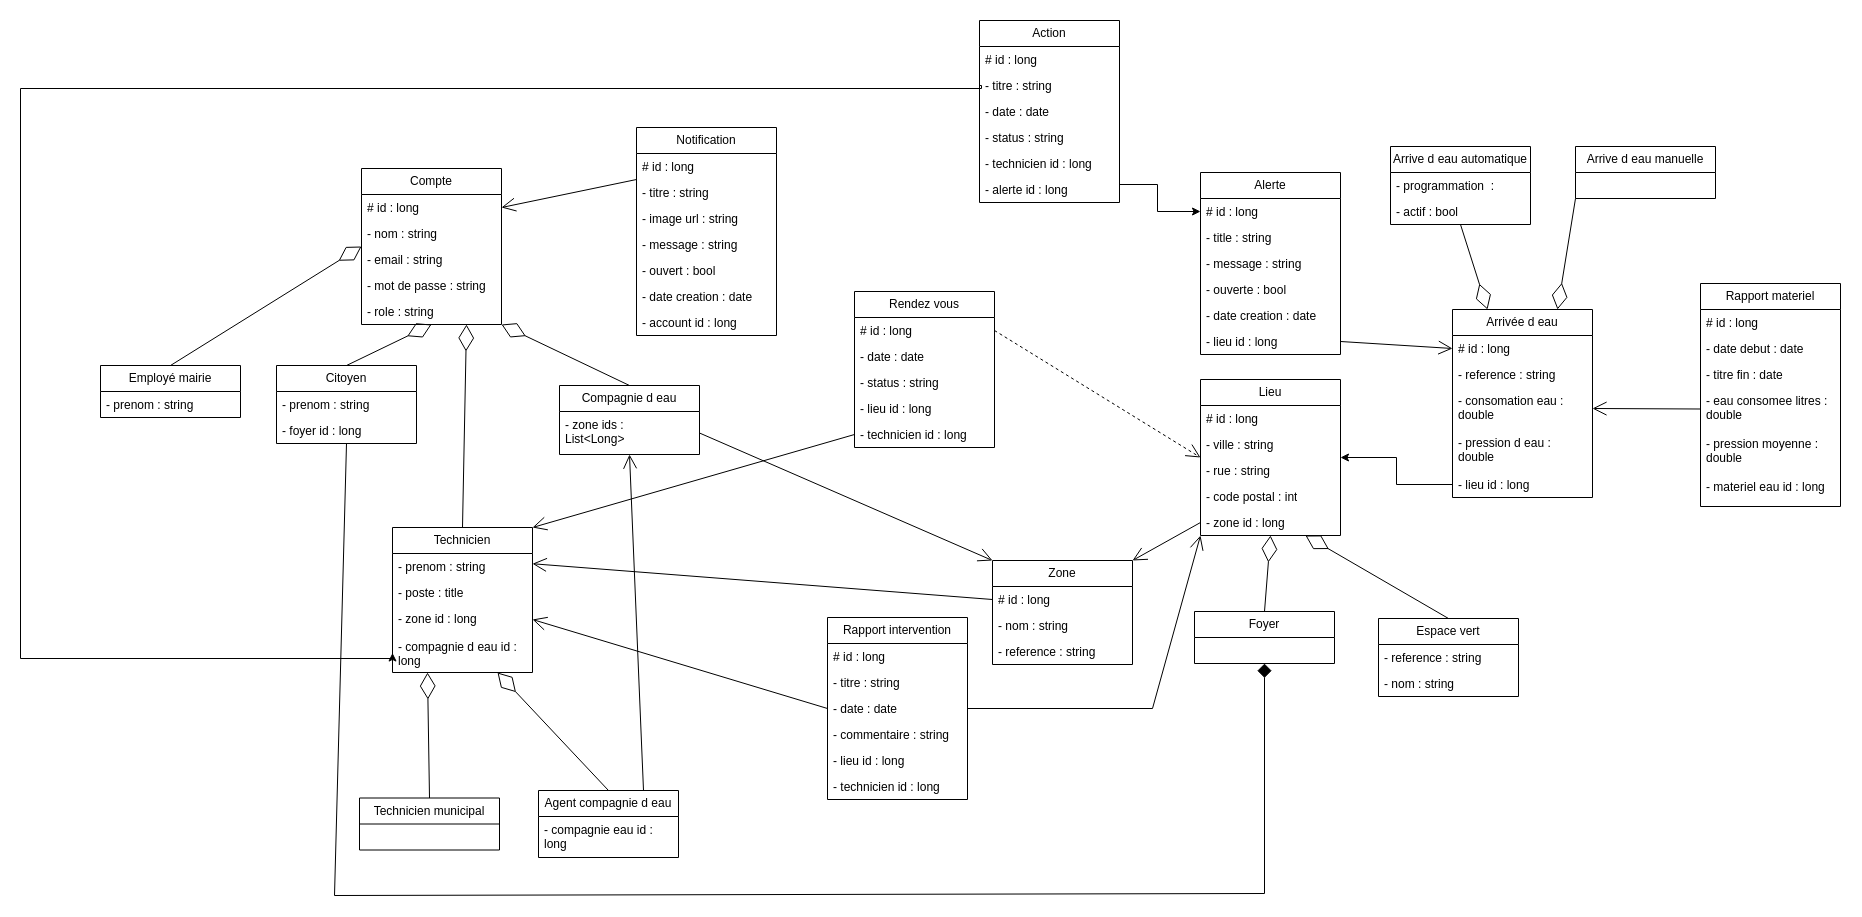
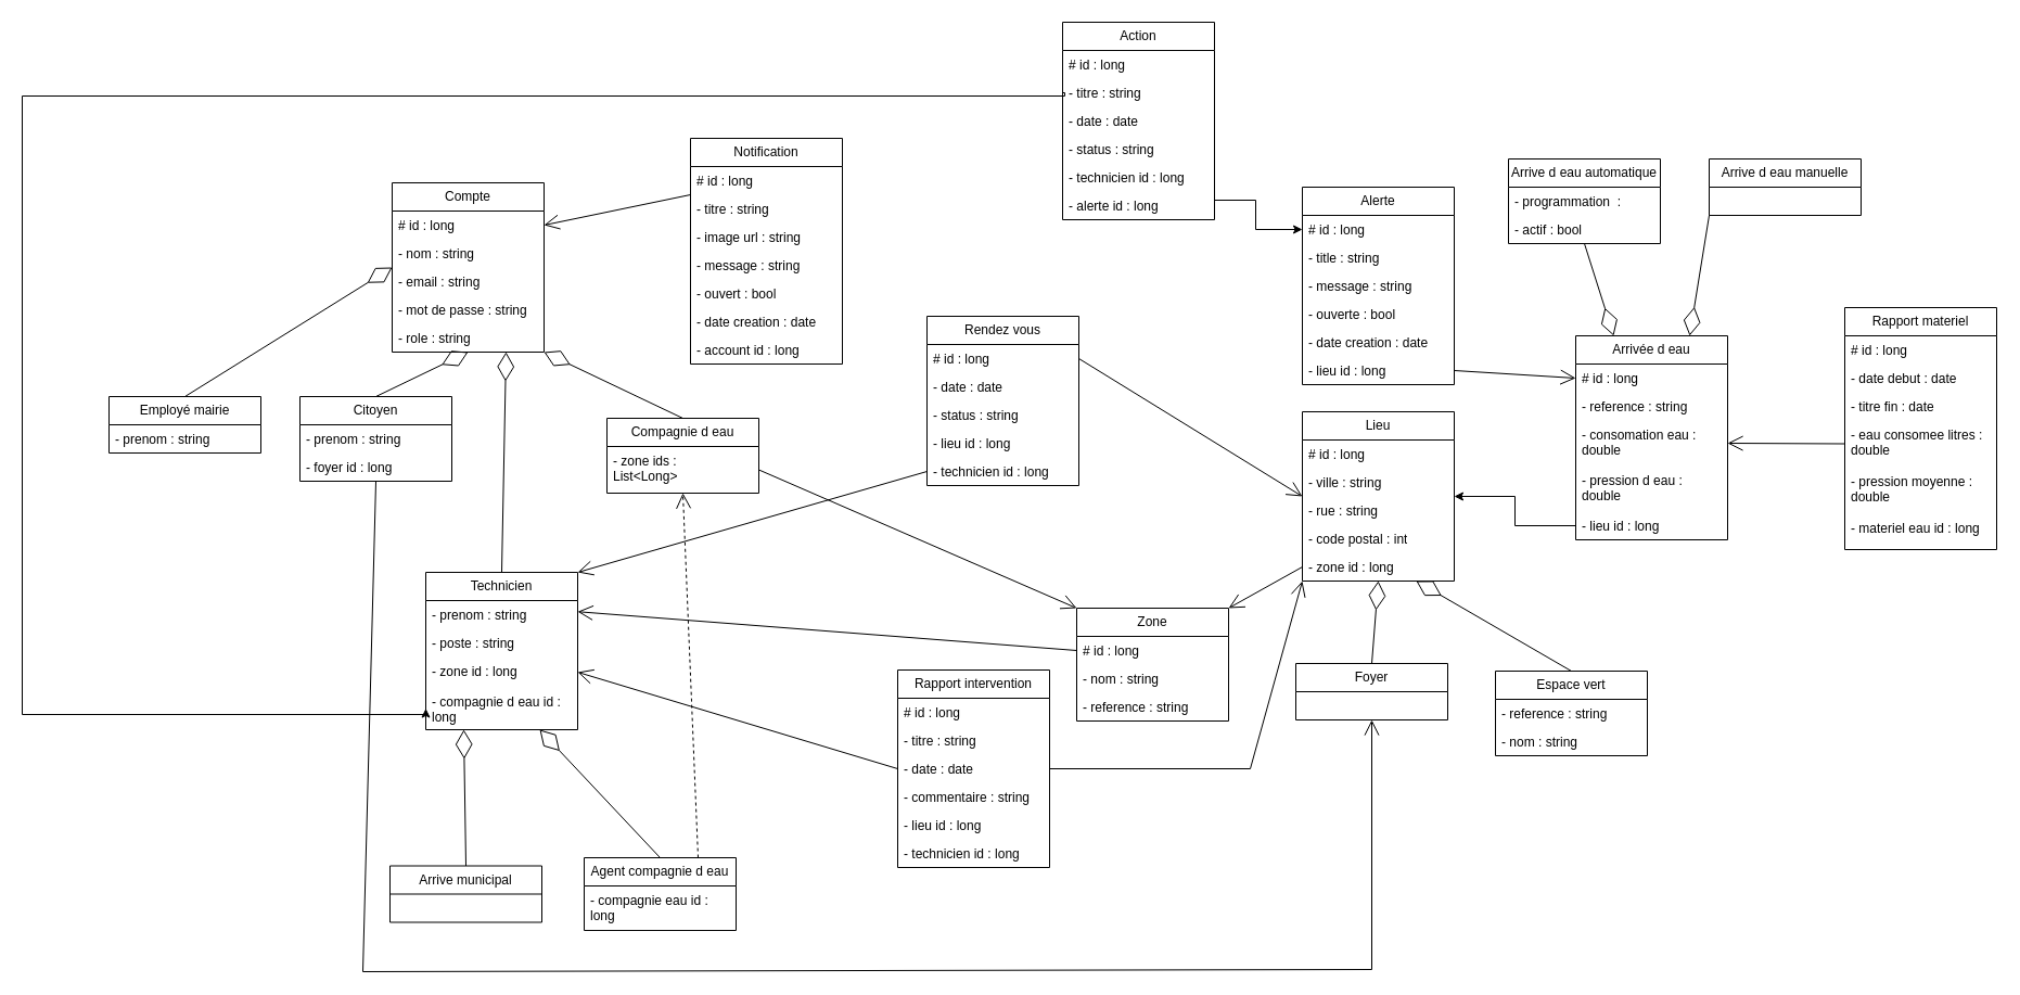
- <mxCell id="82" value="" style="endArrow=open;endFill=1;endSize=12;html=1;rounded=0;exitX=1;exitY=0.25;exitDx=0;exitDy=0;entryX=0;entryY=0.5;entryDx=0;entryDy=0;dashed=1;" parent="1" source="54" target="13" edge="1"><mxGeometry width="160" relative="1" as="geometry"><mxPoint x="967" y="600" as="sourcePoint" /><mxPoint x="1200" y="522" as="targetPoint" /></mxGeometry></mxCell>
+ <mxCell id="82" value="" style="endArrow=open;endFill=1;endSize=12;html=1;rounded=0;exitX=1;exitY=0.25;exitDx=0;exitDy=0;entryX=0;entryY=0.5;entryDx=0;entryDy=0;" parent="1" source="54" target="13" edge="1"><mxGeometry width="160" relative="1" as="geometry"><mxPoint x="967" y="600" as="sourcePoint" /><mxPoint x="1200" y="522" as="targetPoint" /></mxGeometry></mxCell>
- <mxCell id="42" value="&lt;div&gt;- poste : title&lt;/div&gt;" style="text;strokeColor=none;fillColor=none;align=left;verticalAlign=top;spacingLeft=4;spacingRight=4;overflow=hidden;rotatable=0;points=[[0,0.5],[1,0.5]];portConstraint=eastwest;whiteSpace=wrap;html=1;" parent="40" vertex="1"><mxGeometry y="52" width="140" height="26" as="geometry" /></mxCell>
+ <mxCell id="42" value="&lt;div&gt;- poste : string&lt;/div&gt;" style="text;strokeColor=none;fillColor=none;align=left;verticalAlign=top;spacingLeft=4;spacingRight=4;overflow=hidden;rotatable=0;points=[[0,0.5],[1,0.5]];portConstraint=eastwest;whiteSpace=wrap;html=1;" parent="40" vertex="1"><mxGeometry y="52" width="140" height="26" as="geometry" /></mxCell>
- <mxCell id="101" value="" style="endArrow=open;endFill=1;endSize=12;html=1;rounded=0;entryX=0.5;entryY=1;entryDx=0;entryDy=0;exitX=0.75;exitY=0;exitDx=0;exitDy=0;" parent="1" source="97" target="26" edge="1"><mxGeometry width="160" relative="1" as="geometry"><mxPoint x="879" y="657" as="sourcePoint" /><mxPoint x="1039" y="657" as="targetPoint" /></mxGeometry></mxCell>
+ <mxCell id="101" value="" style="endArrow=open;endFill=1;endSize=12;html=1;rounded=0;entryX=0.5;entryY=1;entryDx=0;entryDy=0;exitX=0.75;exitY=0;exitDx=0;exitDy=0;dashed=1;" parent="1" source="97" target="26" edge="1"><mxGeometry width="160" relative="1" as="geometry"><mxPoint x="879" y="657" as="sourcePoint" /><mxPoint x="1039" y="657" as="targetPoint" /></mxGeometry></mxCell>
- <mxCell id="83" value="" style="endArrow=diamond;endFill=1;endSize=12;html=1;rounded=0;exitX=0.5;exitY=1;exitDx=0;exitDy=0;entryX=0.5;entryY=1;entryDx=0;entryDy=0;" parent="1" source="10" target="19" edge="1"><mxGeometry width="160" relative="1" as="geometry"><mxPoint x="850" y="631" as="sourcePoint" /><mxPoint x="429" y="778" as="targetPoint" /><Array as="points"><mxPoint x="334" y="895" /><mxPoint x="1264" y="893" /></Array></mxGeometry></mxCell>
+ <mxCell id="83" value="" style="endArrow=open;endFill=1;endSize=12;html=1;rounded=0;exitX=0.5;exitY=1;exitDx=0;exitDy=0;entryX=0.5;entryY=1;entryDx=0;entryDy=0;" parent="1" source="10" target="19" edge="1"><mxGeometry width="160" relative="1" as="geometry"><mxPoint x="850" y="631" as="sourcePoint" /><mxPoint x="429" y="778" as="targetPoint" /><Array as="points"><mxPoint x="334" y="895" /><mxPoint x="1264" y="893" /></Array></mxGeometry></mxCell>
- <mxCell id="96" value="Technicien municipal" style="swimlane;fontStyle=0;childLayout=stackLayout;horizontal=1;startSize=26;fillColor=none;horizontalStack=0;resizeParent=1;resizeParentMax=0;resizeLast=0;collapsible=1;marginBottom=0;whiteSpace=wrap;html=1;" parent="1" vertex="1"><mxGeometry x="359" y="797.5" width="140" height="52" as="geometry" /></mxCell>
+ <mxCell id="96" value="Arrive municipal" style="swimlane;fontStyle=0;childLayout=stackLayout;horizontal=1;startSize=26;fillColor=none;horizontalStack=0;resizeParent=1;resizeParentMax=0;resizeLast=0;collapsible=1;marginBottom=0;whiteSpace=wrap;html=1;" parent="1" vertex="1"><mxGeometry x="359" y="797.5" width="140" height="52" as="geometry" /></mxCell>
